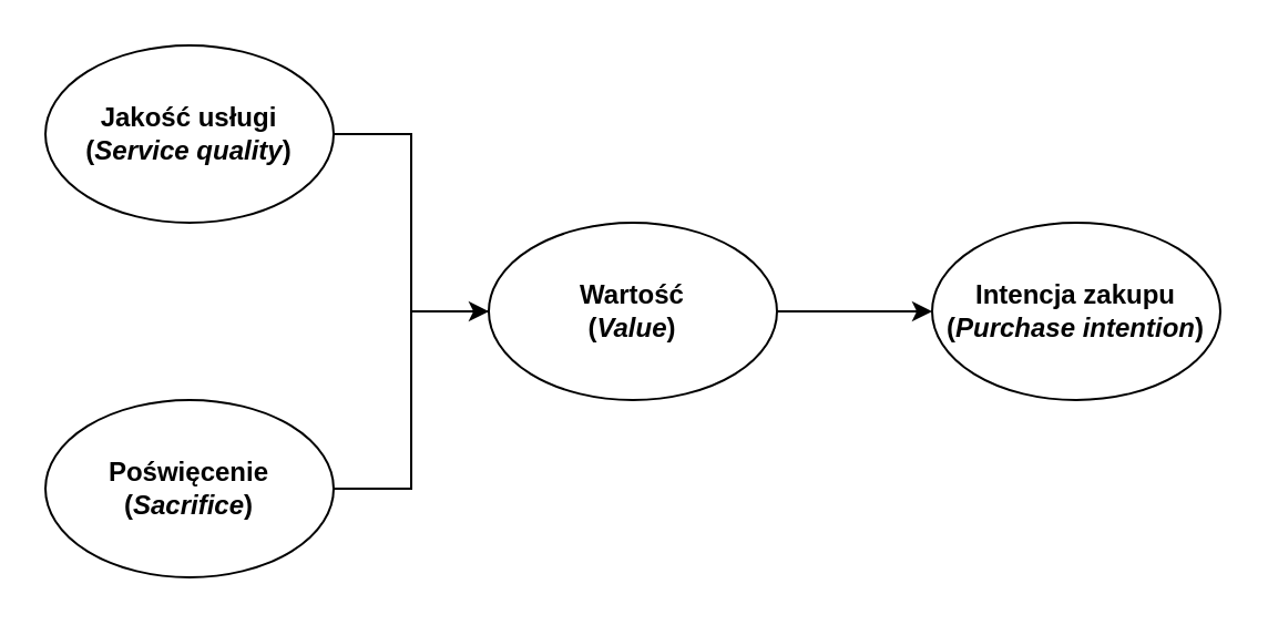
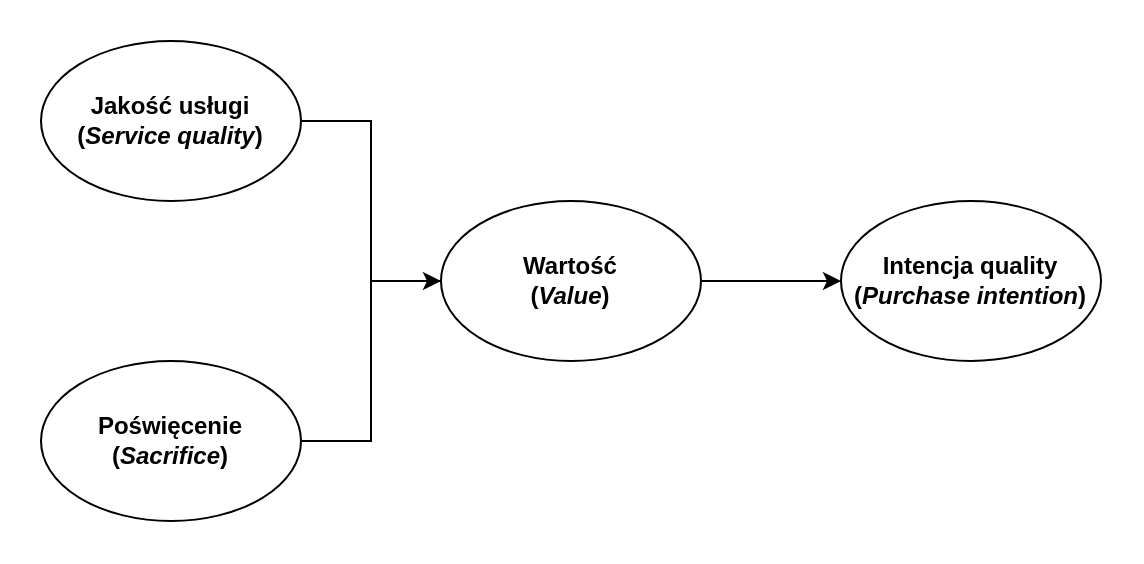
- <mxCell id="8" value="&lt;b&gt;Intencja zakupu (&lt;i&gt;Purchase intention&lt;/i&gt;)&lt;/b&gt;" style="ellipse;whiteSpace=wrap;html=1;" parent="1" vertex="1"><mxGeometry x="420" y="100" width="130" height="80" as="geometry" /></mxCell>
+ <mxCell id="8" value="&lt;b&gt;Intencja quality (&lt;i&gt;Purchase intention&lt;/i&gt;)&lt;/b&gt;" style="ellipse;whiteSpace=wrap;html=1;" parent="1" vertex="1"><mxGeometry x="420" y="100" width="130" height="80" as="geometry" /></mxCell>
